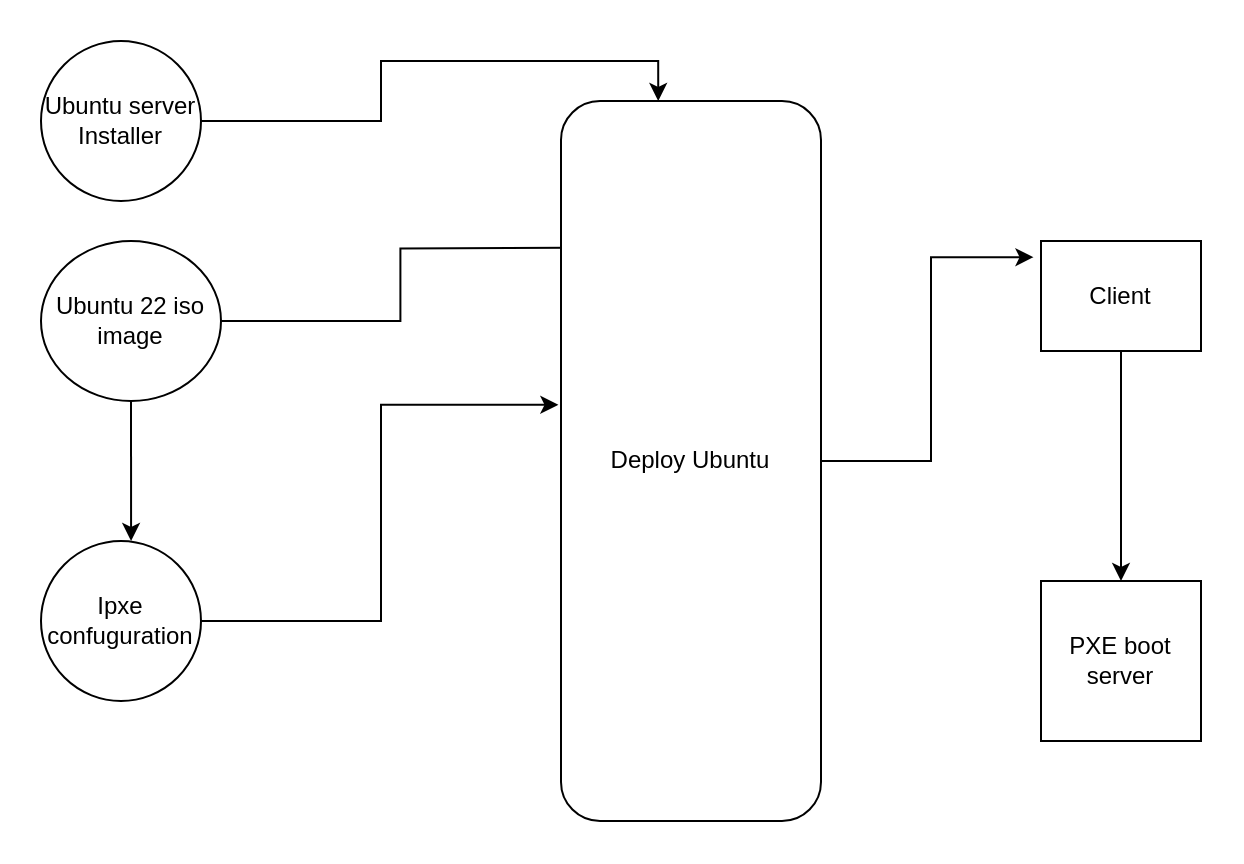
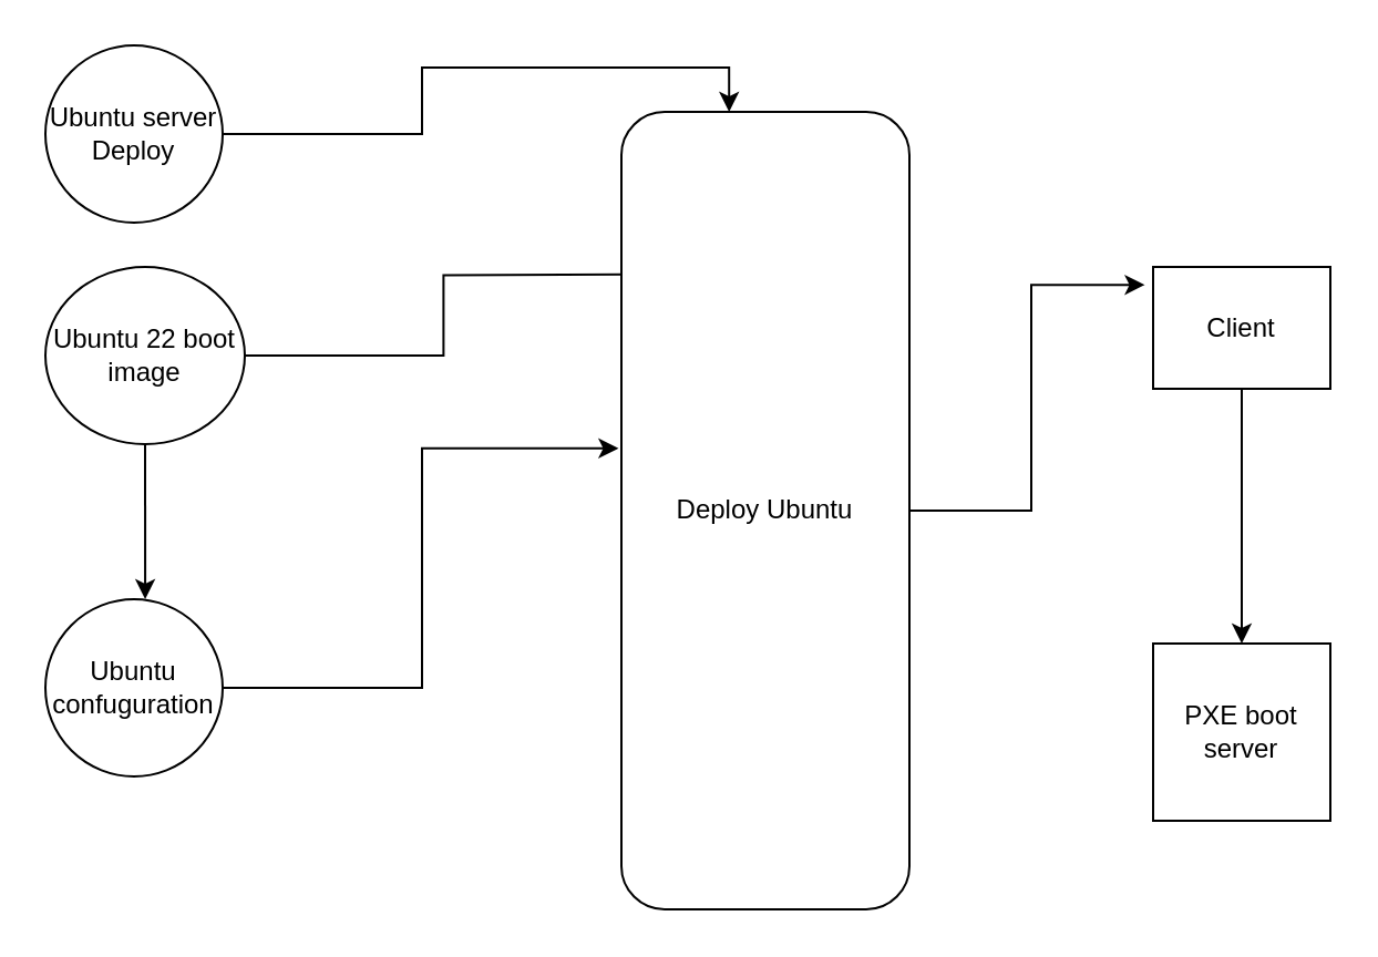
- <mxCell id="10" value="Ubuntu server Installer" style="ellipse;whiteSpace=wrap;html=1;aspect=fixed;" vertex="1" parent="1"><mxGeometry y="20" width="80" height="80" as="geometry" x="20" /></mxCell>
+ <mxCell id="10" value="Ubuntu server Deploy" style="ellipse;whiteSpace=wrap;html=1;aspect=fixed;" vertex="1" parent="1"><mxGeometry y="20" width="80" height="80" as="geometry" x="20" /></mxCell>
- <mxCell id="4" value="Ubuntu 22 iso image" style="ellipse;whiteSpace=wrap;html=1;" vertex="1" parent="1"><mxGeometry y="120" width="90" height="80" as="geometry" x="20" /></mxCell>
+ <mxCell id="4" value="Ubuntu 22 boot image" style="ellipse;whiteSpace=wrap;html=1;" vertex="1" parent="1"><mxGeometry y="120" width="90" height="80" as="geometry" x="20" /></mxCell>
- <mxCell id="6" value="Ipxe confuguration" style="ellipse;whiteSpace=wrap;html=1;" vertex="1" parent="1"><mxGeometry y="270" width="80" height="80" as="geometry" x="20" /></mxCell>
+ <mxCell id="6" value="Ubuntu confuguration" style="ellipse;whiteSpace=wrap;html=1;" vertex="1" parent="1"><mxGeometry y="270" width="80" height="80" as="geometry" x="20" /></mxCell>
